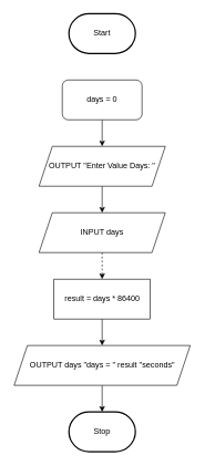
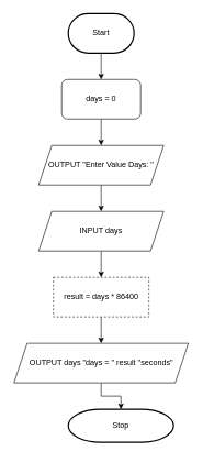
+ <mxCell id="2" style="edgeStyle=orthogonalEdgeStyle;rounded=0;orthogonalLoop=1;jettySize=auto;html=1;entryX=0.5;entryY=0;entryDx=0;entryDy=0;" parent="1" source="3" target="6" edge="1"><mxGeometry relative="1" as="geometry" /></mxCell>
- <mxCell id="9" style="edgeStyle=orthogonalEdgeStyle;rounded=0;orthogonalLoop=1;jettySize=auto;html=1;entryX=0.5;entryY=0;entryDx=0;entryDy=0;dashed=1;" parent="1" source="10" target="12" edge="1"><mxGeometry relative="1" as="geometry" /></mxCell>
+ <mxCell id="9" style="edgeStyle=orthogonalEdgeStyle;rounded=0;orthogonalLoop=1;jettySize=auto;html=1;entryX=0.5;entryY=0;entryDx=0;entryDy=0;" parent="1" source="10" target="12" edge="1"><mxGeometry relative="1" as="geometry" /></mxCell>
- <mxCell id="12" value="result = days * 86400" style="rounded=0;whiteSpace=wrap;html=1;" parent="1" vertex="1"><mxGeometry x="80.5" y="420" width="145" height="60" as="geometry" /></mxCell>
+ <mxCell id="12" value="result = days * 86400" style="rounded=0;whiteSpace=wrap;html=1;dashed=1;" parent="1" vertex="1"><mxGeometry x="80.5" y="420" width="145" height="60" as="geometry" /></mxCell>
- <mxCell id="4" value="Stop" style="strokeWidth=2;html=1;shape=mxgraph.flowchart.terminator;whiteSpace=wrap;" parent="1" vertex="1"><mxGeometry x="103" y="620" width="100" height="60" as="geometry" /></mxCell>
+ <mxCell id="4" value="Stop" style="strokeWidth=2;html=1;shape=mxgraph.flowchart.terminator;whiteSpace=wrap;" parent="1" vertex="1"><mxGeometry x="103" y="620" width="160" height="50" as="geometry" /></mxCell>
